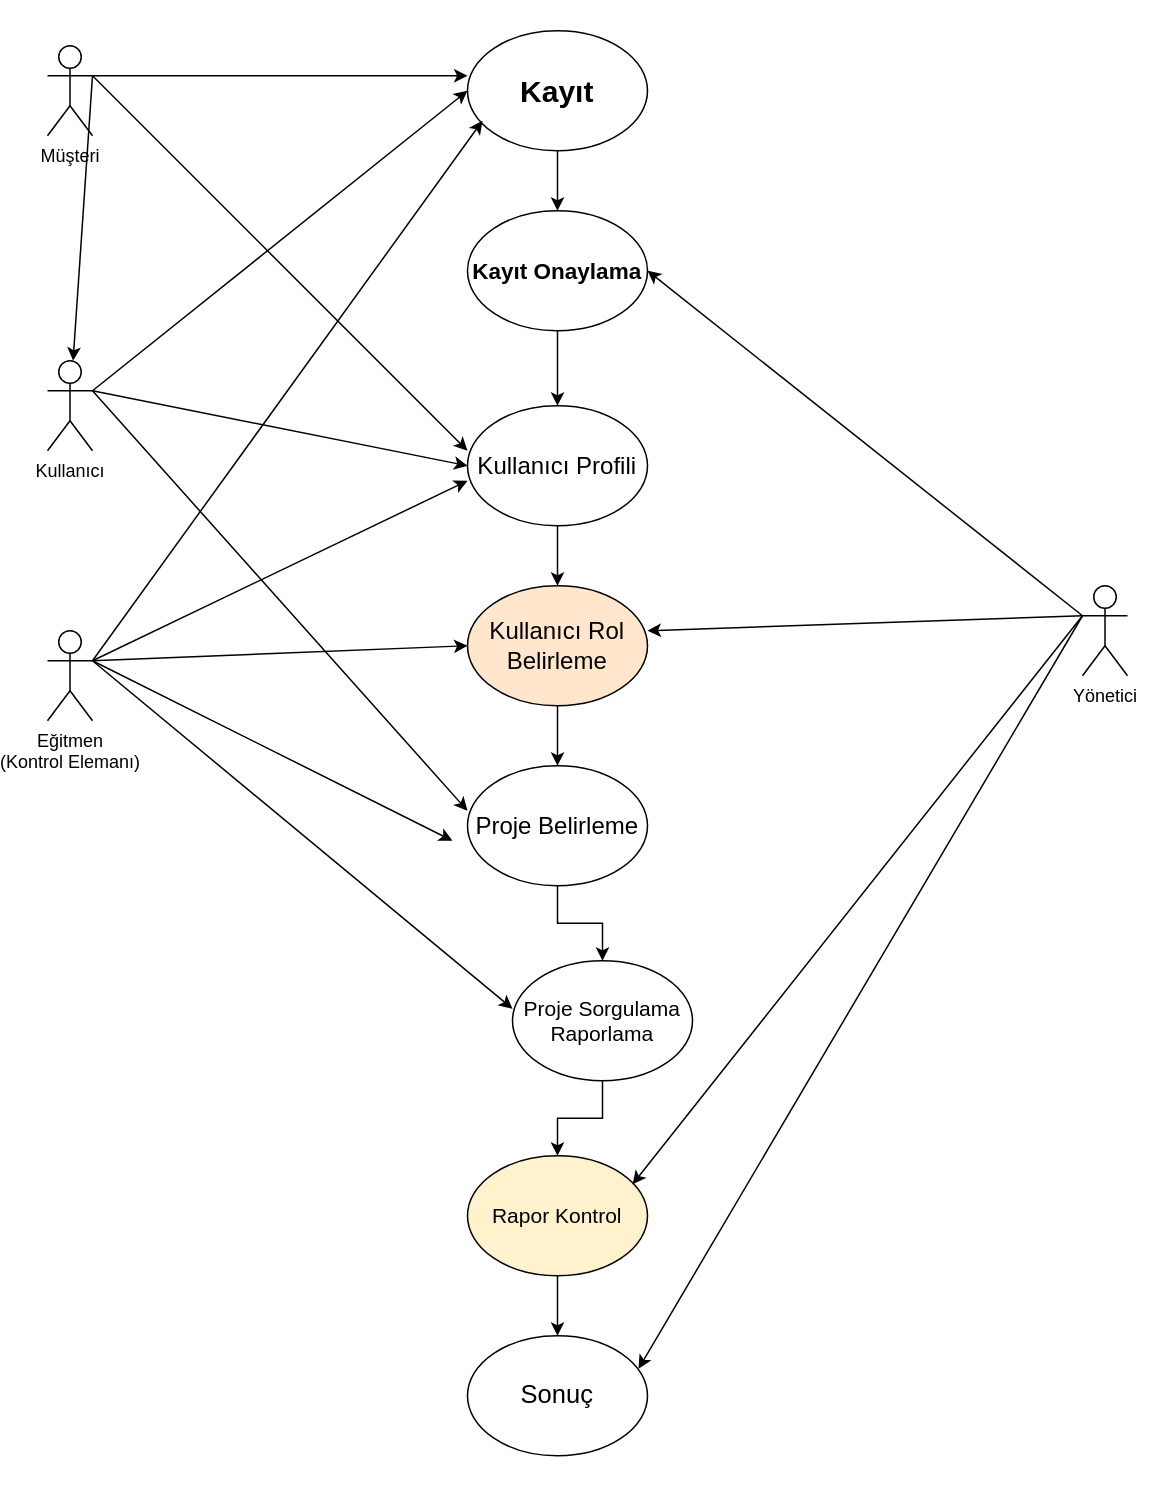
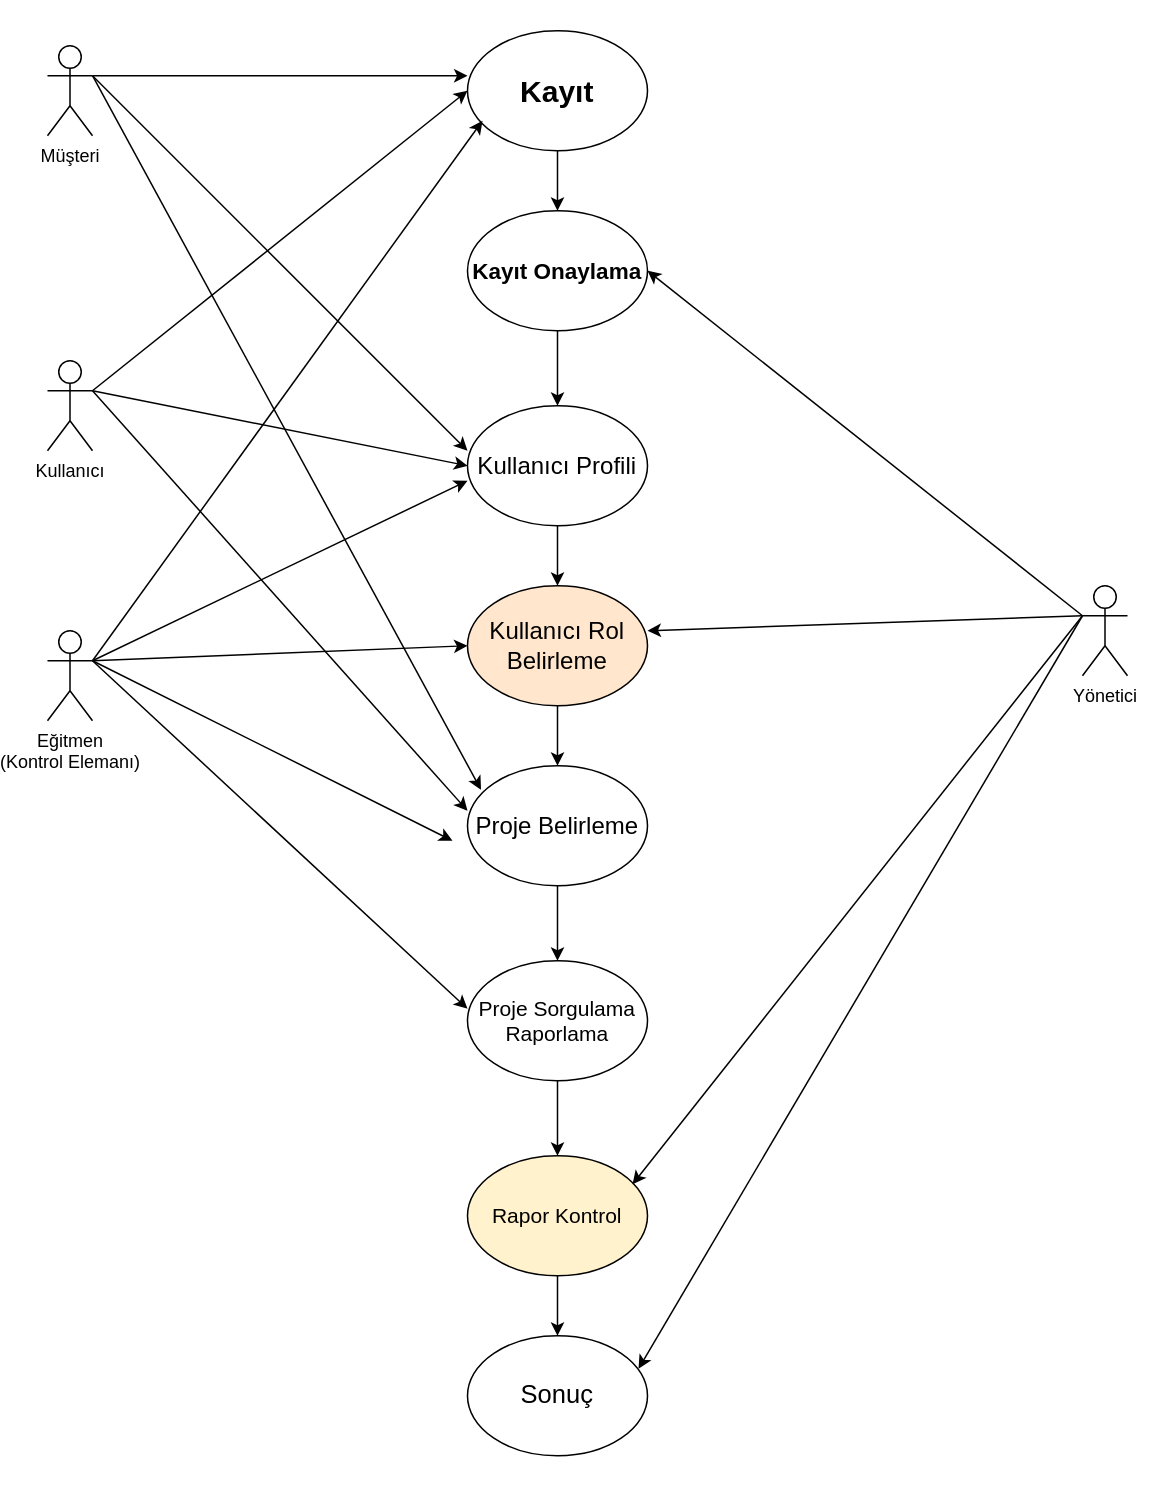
- <mxCell id="25" value="" style="endArrow=classic;html=1;exitX=1;exitY=0.333;exitDx=0;exitDy=0;exitPerimeter=0;" edge="1" parent="1" source="3" target="5"><mxGeometry width="50" height="50" relative="1" as="geometry"><mxPoint x="60" y="30" as="sourcePoint" /><mxPoint x="160" y="490" as="targetPoint" /></mxGeometry></mxCell>
+ <mxCell id="25" value="" style="endArrow=classic;html=1;entryX=0.075;entryY=0.2;entryDx=0;entryDy=0;entryPerimeter=0;exitX=1;exitY=0.333;exitDx=0;exitDy=0;exitPerimeter=0;" edge="1" parent="1" source="3" target="24"><mxGeometry width="50" height="50" relative="1" as="geometry"><mxPoint x="60" y="30" as="sourcePoint" /><mxPoint x="160" y="490" as="targetPoint" /></mxGeometry></mxCell>
- <mxCell id="29" value="&lt;font style=&quot;font-size: 14px&quot;&gt;Proje Sorgulama&lt;br&gt;Raporlama&lt;/font&gt;" style="ellipse;whiteSpace=wrap;html=1;shadow=0;labelBackgroundColor=none;" vertex="1" parent="1"><mxGeometry x="330" y="640" width="120" height="80" as="geometry" /></mxCell>
+ <mxCell id="29" value="&lt;font style=&quot;font-size: 14px&quot;&gt;Proje Sorgulama&lt;br&gt;Raporlama&lt;/font&gt;" style="ellipse;whiteSpace=wrap;html=1;shadow=0;labelBackgroundColor=none;" vertex="1" parent="1"><mxGeometry x="300" y="640" width="120" height="80" as="geometry" /></mxCell>
